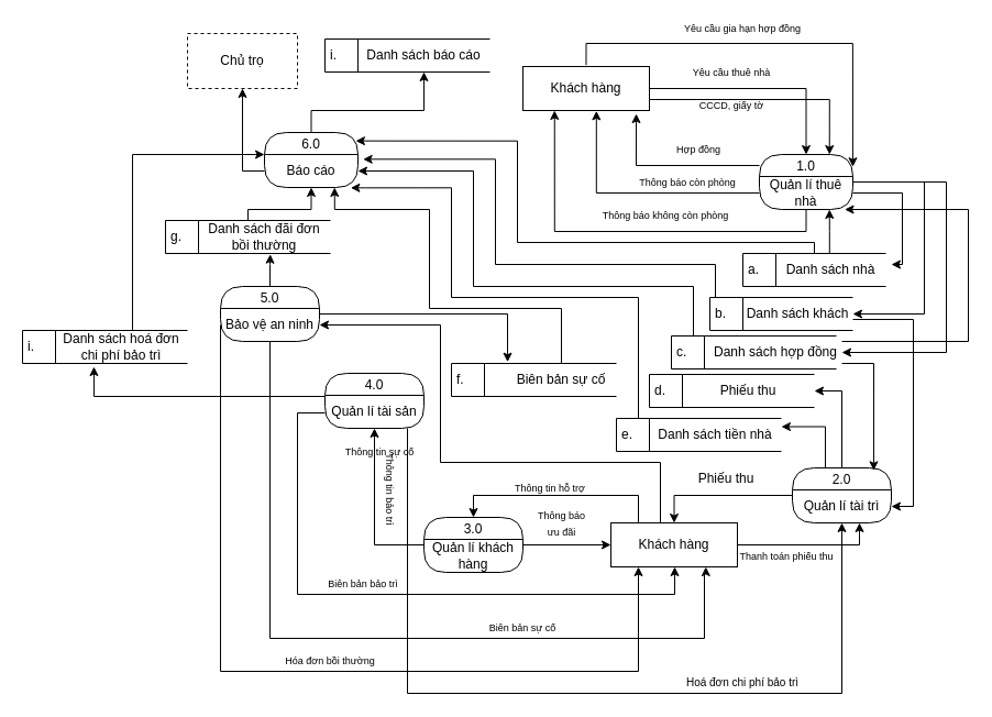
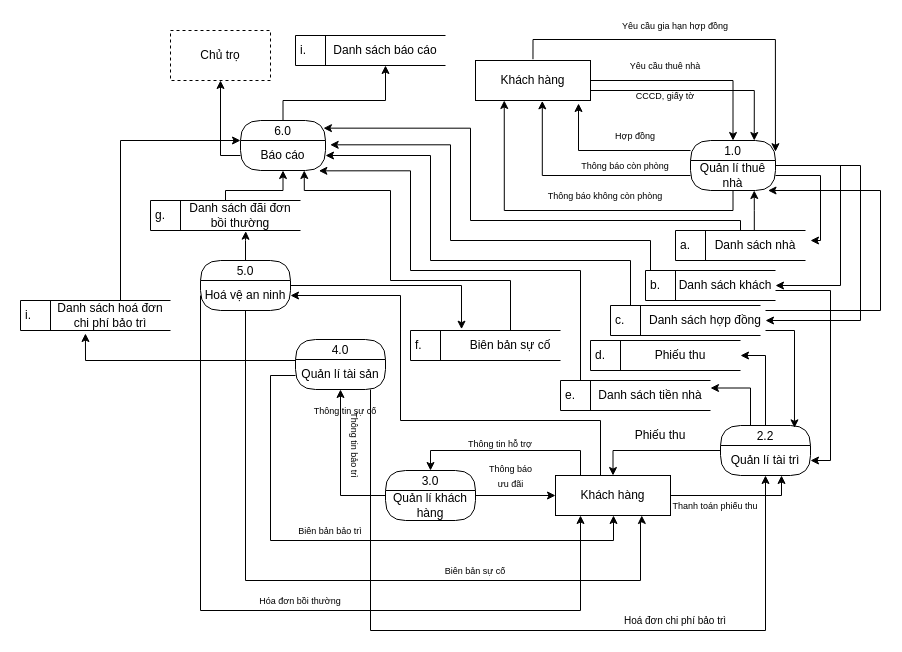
- <mxCell id="18" value="Bảo vệ an ninh" style="text;html=1;align=center;verticalAlign=middle;whiteSpace=wrap;rounded=0;" parent="17" vertex="1"><mxGeometry y="20" width="90" height="30" as="geometry" /></mxCell>
+ <mxCell id="18" value="Hoá vệ an ninh" style="text;html=1;align=center;verticalAlign=middle;whiteSpace=wrap;rounded=0;" parent="17" vertex="1"><mxGeometry y="20" width="90" height="30" as="geometry" /></mxCell>
- <mxCell id="22" value="2.0" style="swimlane;fontStyle=0;childLayout=stackLayout;horizontal=1;startSize=20;fillColor=#ffffff;horizontalStack=0;resizeParent=1;resizeParentMax=0;resizeLast=0;collapsible=0;marginBottom=0;swimlaneFillColor=#ffffff;rounded=1;glass=0;arcSize=50;" parent="1" vertex="1"><mxGeometry x="720" y="425" width="90" height="50" as="geometry" /></mxCell>
+ <mxCell id="22" value="2.2" style="swimlane;fontStyle=0;childLayout=stackLayout;horizontal=1;startSize=20;fillColor=#ffffff;horizontalStack=0;resizeParent=1;resizeParentMax=0;resizeLast=0;collapsible=0;marginBottom=0;swimlaneFillColor=#ffffff;rounded=1;glass=0;arcSize=50;" parent="1" vertex="1"><mxGeometry x="720" y="425" width="90" height="50" as="geometry" /></mxCell>
